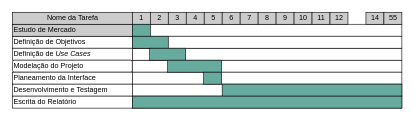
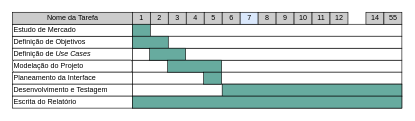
- <mxCell id="17" value="7" style="strokeWidth=1;fontStyle=0;html=1;fillColor=#CCCCCC;" parent="1" vertex="1"><mxGeometry x="400" y="20" width="30" height="20" as="geometry" /></mxCell>
+ <mxCell id="17" value="7" style="strokeWidth=1;fontStyle=0;html=1;fillColor=#dae8fc;" parent="1" vertex="1"><mxGeometry x="400" y="20" width="30" height="20" as="geometry" /></mxCell>
- <mxCell id="4" value="Estudo de Mercado" style="align=left;strokeColor=#000000;html=1;fillColor=#cccccc;" parent="1" vertex="1"><mxGeometry x="20" y="40" width="200" height="20" as="geometry" /></mxCell>
+ <mxCell id="4" value="Estudo de Mercado" style="align=left;strokeColor=#000000;html=1;" parent="1" vertex="1"><mxGeometry x="20" y="40" width="200" height="20" as="geometry" /></mxCell>
